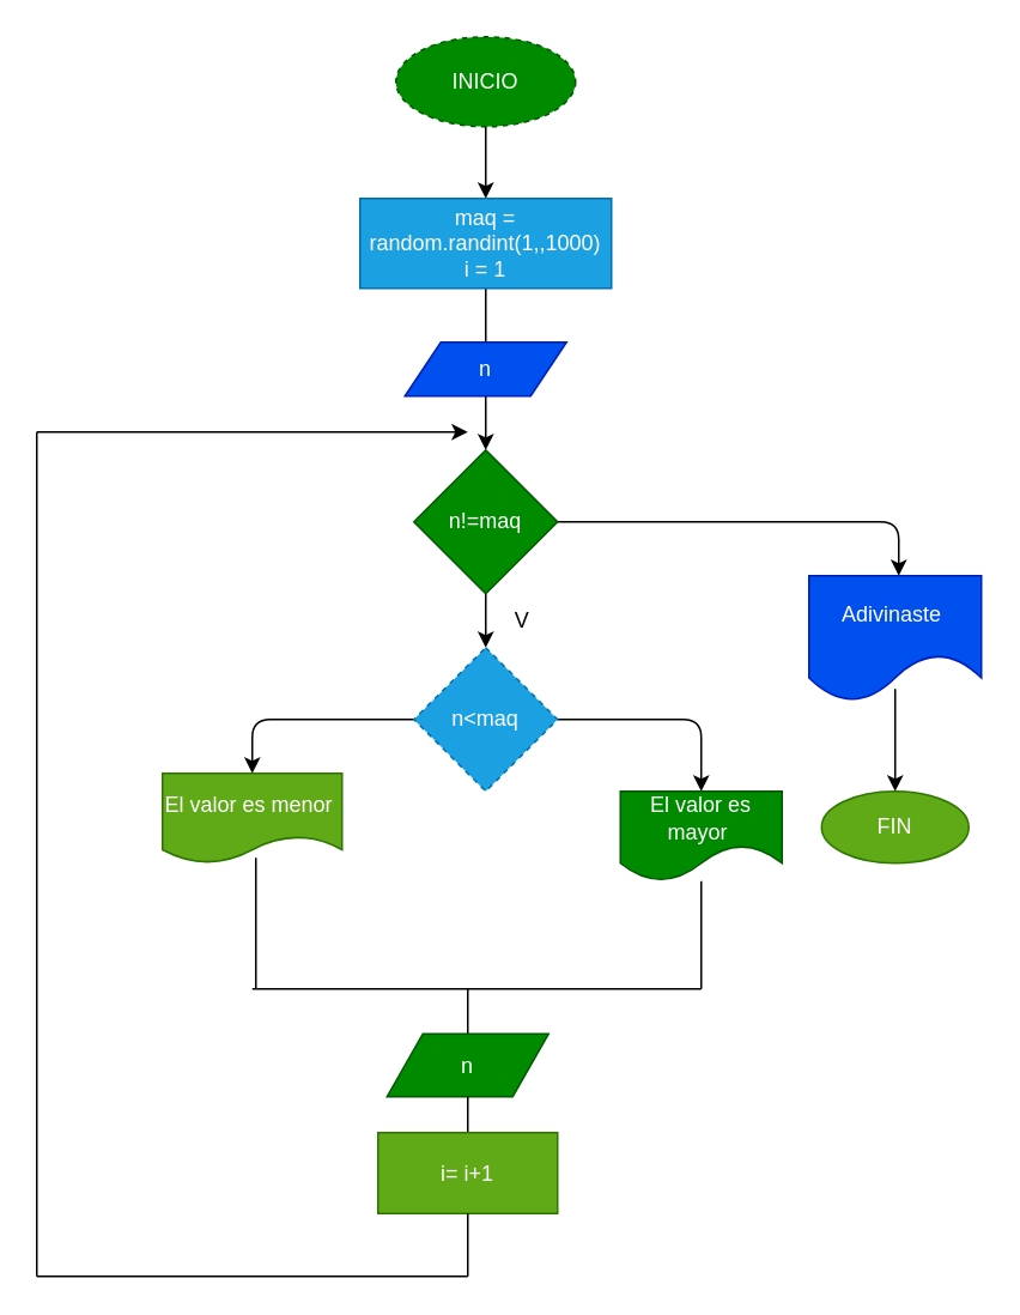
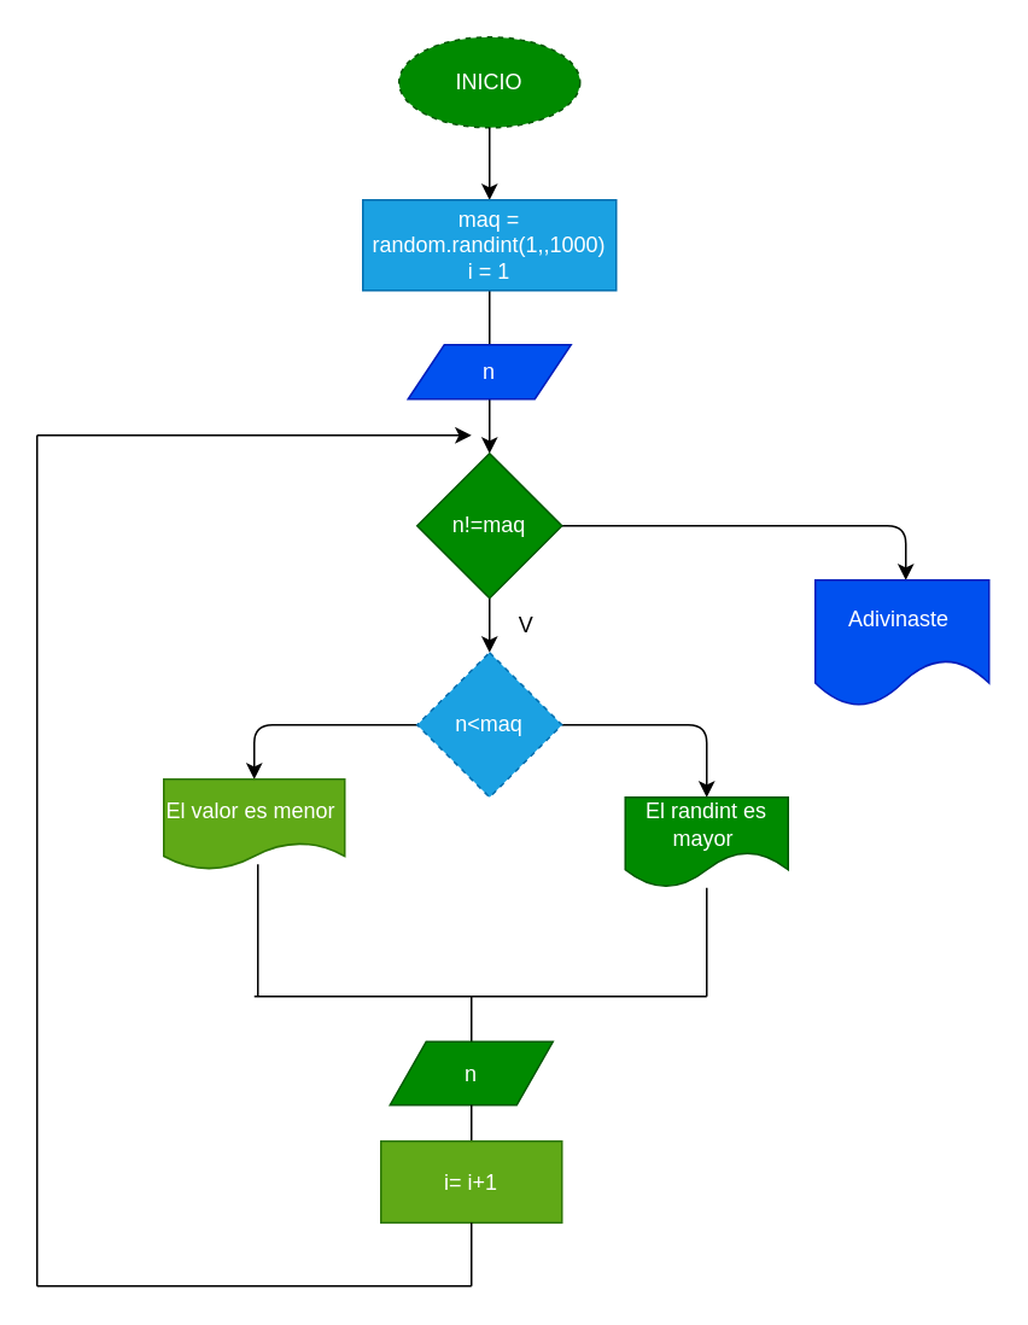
- <mxCell id="16" value="" style="endArrow=classic;html=1;exitX=0.5;exitY=0.9;exitDx=0;exitDy=0;exitPerimeter=0;" edge="1" parent="1" source="15" target="17"><mxGeometry width="50" height="50" relative="1" as="geometry"><mxPoint x="460" y="380" as="sourcePoint" /><mxPoint x="500" y="440" as="targetPoint" /></mxGeometry></mxCell>
- <mxCell id="18" value="El valor es mayor&amp;nbsp;" style="shape=document;whiteSpace=wrap;html=1;boundedLbl=1;strokeColor=#005700;size=0.4;fillColor=#008a00;fontColor=#ffffff;" vertex="1" parent="1"><mxGeometry x="345" y="440" width="90" height="50" as="geometry" /></mxCell>
+ <mxCell id="18" value="El randint es mayor&amp;nbsp;" style="shape=document;whiteSpace=wrap;html=1;boundedLbl=1;strokeColor=#005700;size=0.4;fillColor=#008a00;fontColor=#ffffff;" vertex="1" parent="1"><mxGeometry x="345" y="440" width="90" height="50" as="geometry" /></mxCell>
- <mxCell id="17" value="FIN" style="ellipse;whiteSpace=wrap;html=1;strokeColor=#2D7600;fillColor=#60a917;fontColor=#ffffff;" vertex="1" parent="1"><mxGeometry x="457" y="440" width="82" height="40" as="geometry" /></mxCell>
